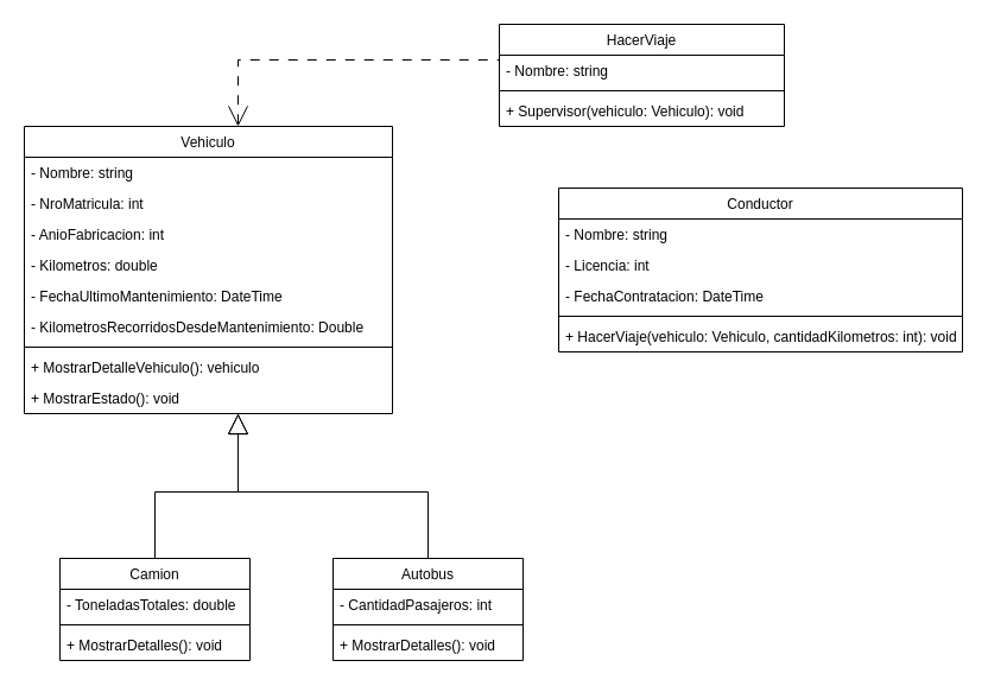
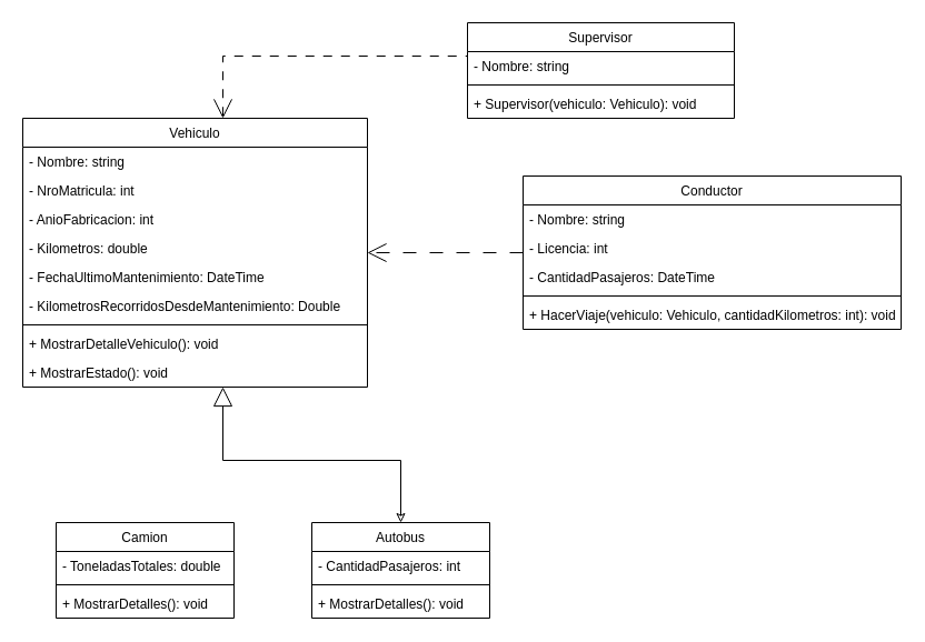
- <mxCell id="30" value="HacerViaje" style="swimlane;fontStyle=0;align=center;verticalAlign=top;childLayout=stackLayout;horizontal=1;startSize=26;horizontalStack=0;resizeParent=1;resizeLast=0;collapsible=1;marginBottom=0;rounded=0;shadow=0;strokeWidth=1;" parent="1" vertex="1"><mxGeometry x="420" y="20" width="240" height="86" as="geometry"><mxRectangle x="340" y="380" width="170" height="26" as="alternateBounds" /></mxGeometry></mxCell>
+ <mxCell id="30" value="Supervisor" style="swimlane;fontStyle=0;align=center;verticalAlign=top;childLayout=stackLayout;horizontal=1;startSize=26;horizontalStack=0;resizeParent=1;resizeLast=0;collapsible=1;marginBottom=0;rounded=0;shadow=0;strokeWidth=1;" parent="1" vertex="1"><mxGeometry x="420" y="20" width="240" height="86" as="geometry"><mxRectangle x="340" y="380" width="170" height="26" as="alternateBounds" /></mxGeometry></mxCell>
+ <mxCell id="22" style="edgeStyle=orthogonalEdgeStyle;rounded=0;orthogonalLoop=1;jettySize=auto;html=1;endArrow=open;endFill=0;dashed=1;dashPattern=12 12;startArrow=none;startFill=0;endSize=15;" parent="1" source="24" target="4" edge="1"><mxGeometry relative="1" as="geometry" /></mxCell>
- <mxCell id="27" value="- FechaContratacion: DateTime" style="text;align=left;verticalAlign=top;spacingLeft=4;spacingRight=4;overflow=hidden;rotatable=0;points=[[0,0.5],[1,0.5]];portConstraint=eastwest;" parent="24" vertex="1"><mxGeometry y="78" width="340" height="26" as="geometry" /></mxCell>
+ <mxCell id="27" value="- CantidadPasajeros: DateTime" style="text;align=left;verticalAlign=top;spacingLeft=4;spacingRight=4;overflow=hidden;rotatable=0;points=[[0,0.5],[1,0.5]];portConstraint=eastwest;" parent="24" vertex="1"><mxGeometry y="78" width="340" height="26" as="geometry" /></mxCell>
- <mxCell id="12" value="+ MostrarDetalleVehiculo(): vehiculo" style="text;align=left;verticalAlign=top;spacingLeft=4;spacingRight=4;overflow=hidden;rotatable=0;points=[[0,0.5],[1,0.5]];portConstraint=eastwest;" parent="4" vertex="1"><mxGeometry y="190" width="310" height="26" as="geometry" /></mxCell>
+ <mxCell id="12" value="+ MostrarDetalleVehiculo(): void" style="text;align=left;verticalAlign=top;spacingLeft=4;spacingRight=4;overflow=hidden;rotatable=0;points=[[0,0.5],[1,0.5]];portConstraint=eastwest;" parent="4" vertex="1"><mxGeometry y="190" width="310" height="26" as="geometry" /></mxCell>
- <mxCell id="2" style="edgeStyle=orthogonalEdgeStyle;rounded=0;orthogonalLoop=1;jettySize=auto;html=1;endArrow=none;endFill=0;startArrow=block;startFill=0;startSize=15;" parent="1" source="4" target="14" edge="1"><mxGeometry relative="1" as="geometry"><Array as="points"><mxPoint x="200" y="414" /><mxPoint x="130" y="414" /></Array></mxGeometry></mxCell>
- <mxCell id="3" style="edgeStyle=orthogonalEdgeStyle;rounded=0;orthogonalLoop=1;jettySize=auto;html=1;endArrow=none;endFill=0;startArrow=block;startFill=0;startSize=15;" parent="1" source="4" target="18" edge="1"><mxGeometry relative="1" as="geometry"><Array as="points"><mxPoint x="200" y="414" /><mxPoint x="360" y="414" /></Array></mxGeometry></mxCell>
+ <mxCell id="3" style="edgeStyle=orthogonalEdgeStyle;rounded=0;orthogonalLoop=1;jettySize=auto;html=1;endArrow=classic;endFill=0;startArrow=block;startFill=0;startSize=15;" parent="1" source="4" target="18" edge="1"><mxGeometry relative="1" as="geometry"><Array as="points"><mxPoint x="200" y="414" /><mxPoint x="360" y="414" /></Array></mxGeometry></mxCell>
